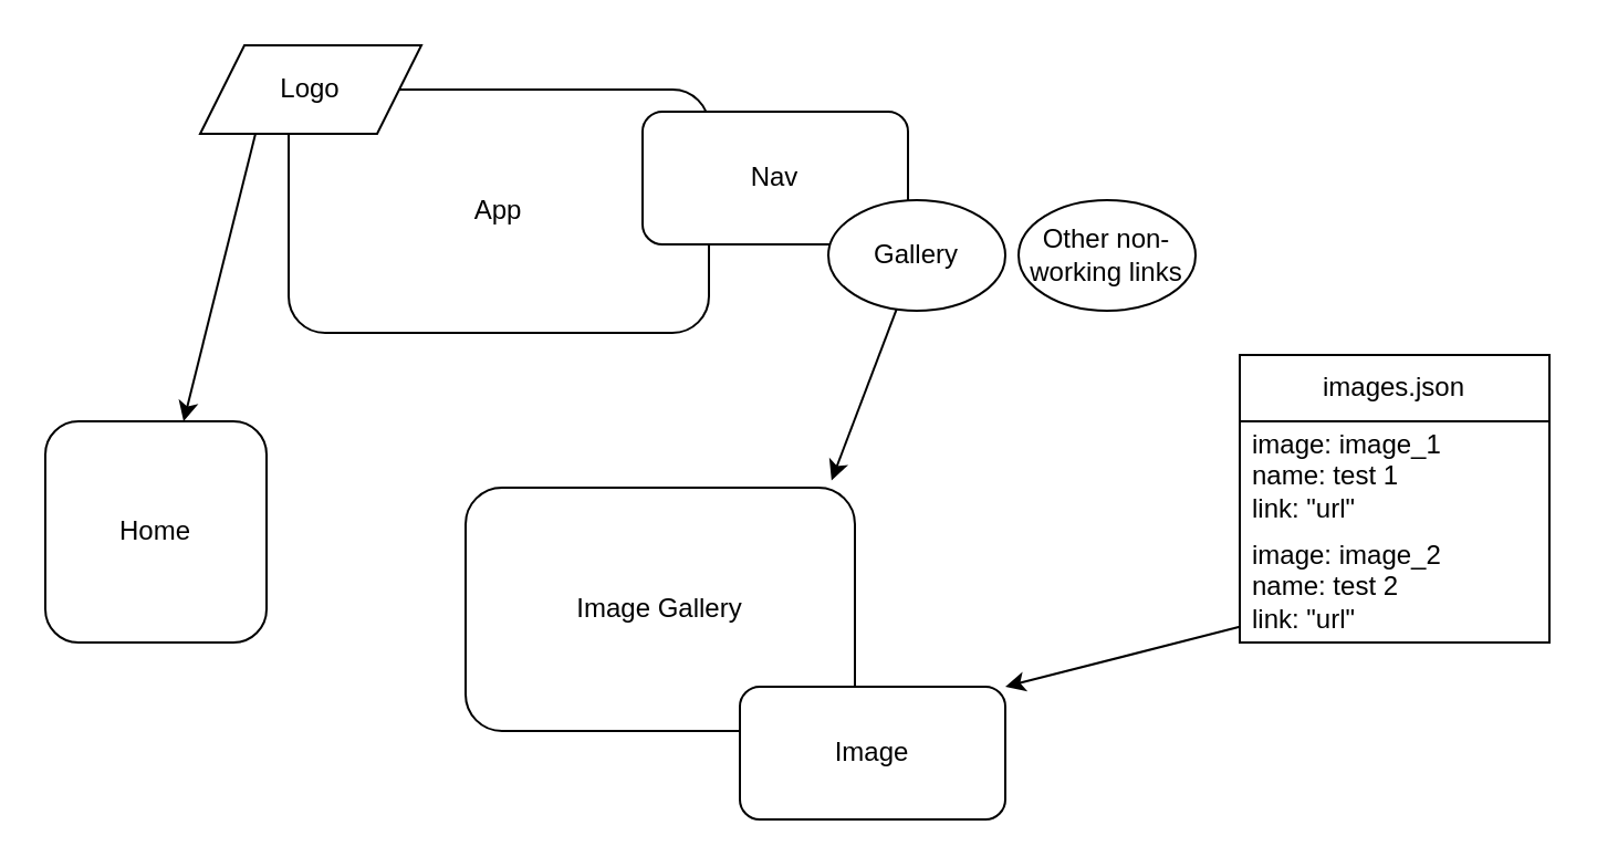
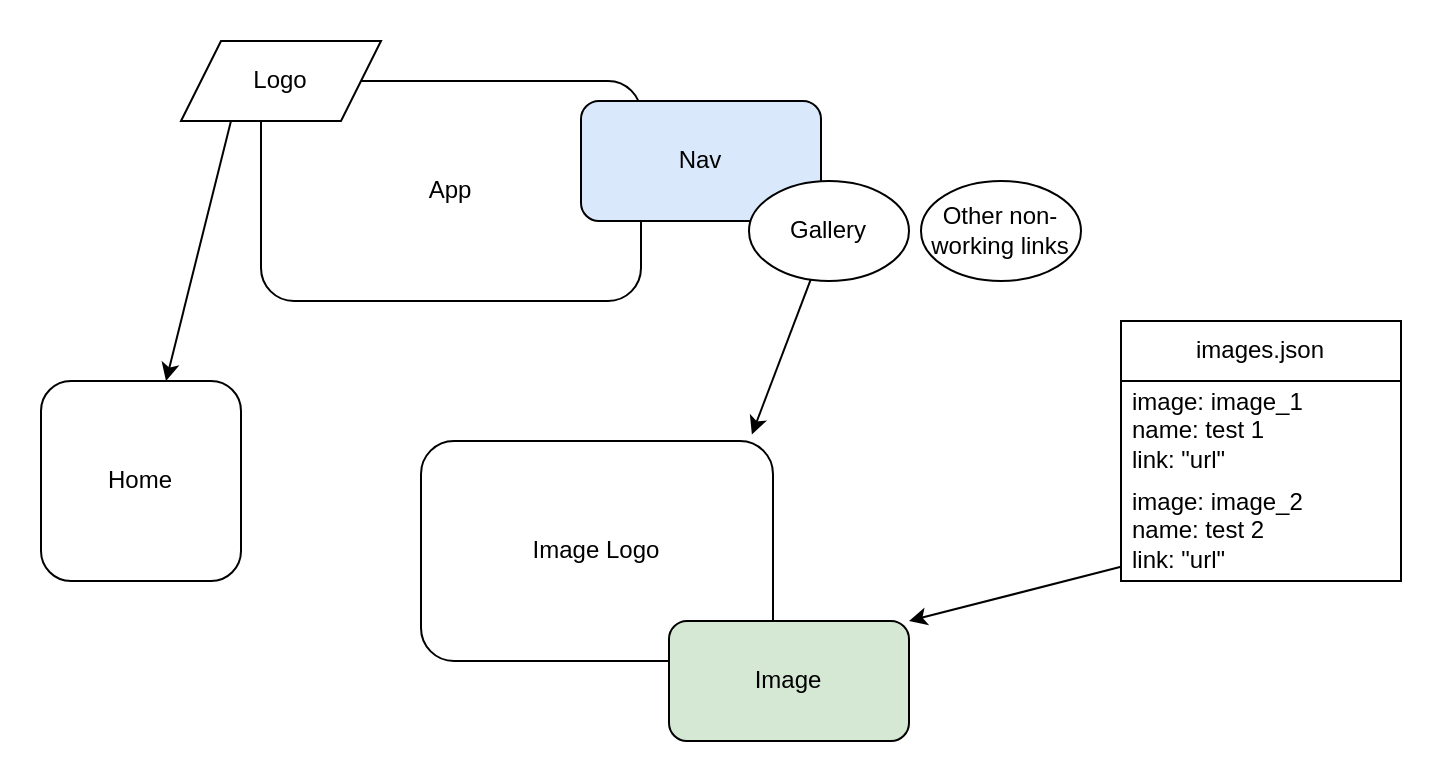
- <mxCell id="4" value="Nav" style="rounded=1;whiteSpace=wrap;html=1;" vertex="1" parent="1"><mxGeometry x="290" y="50" width="120" height="60" as="geometry" /></mxCell>
+ <mxCell id="4" value="Nav" style="rounded=1;whiteSpace=wrap;html=1;fillColor=#dae8fc;" vertex="1" parent="1"><mxGeometry x="290" y="50" width="120" height="60" as="geometry" /></mxCell>
- <mxCell id="6" value="Image Gallery" style="rounded=1;whiteSpace=wrap;html=1;" vertex="1" parent="1"><mxGeometry x="210" y="220" width="176" height="110" as="geometry" /></mxCell>
+ <mxCell id="6" value="Image Logo" style="rounded=1;whiteSpace=wrap;html=1;" vertex="1" parent="1"><mxGeometry x="210" y="220" width="176" height="110" as="geometry" /></mxCell>
- <mxCell id="15" value="Image" style="rounded=1;whiteSpace=wrap;html=1;" vertex="1" parent="1"><mxGeometry x="334" y="310" width="120" height="60" as="geometry" /></mxCell>
+ <mxCell id="15" value="Image" style="rounded=1;whiteSpace=wrap;html=1;fillColor=#d5e8d4;" vertex="1" parent="1"><mxGeometry x="334" y="310" width="120" height="60" as="geometry" /></mxCell>
